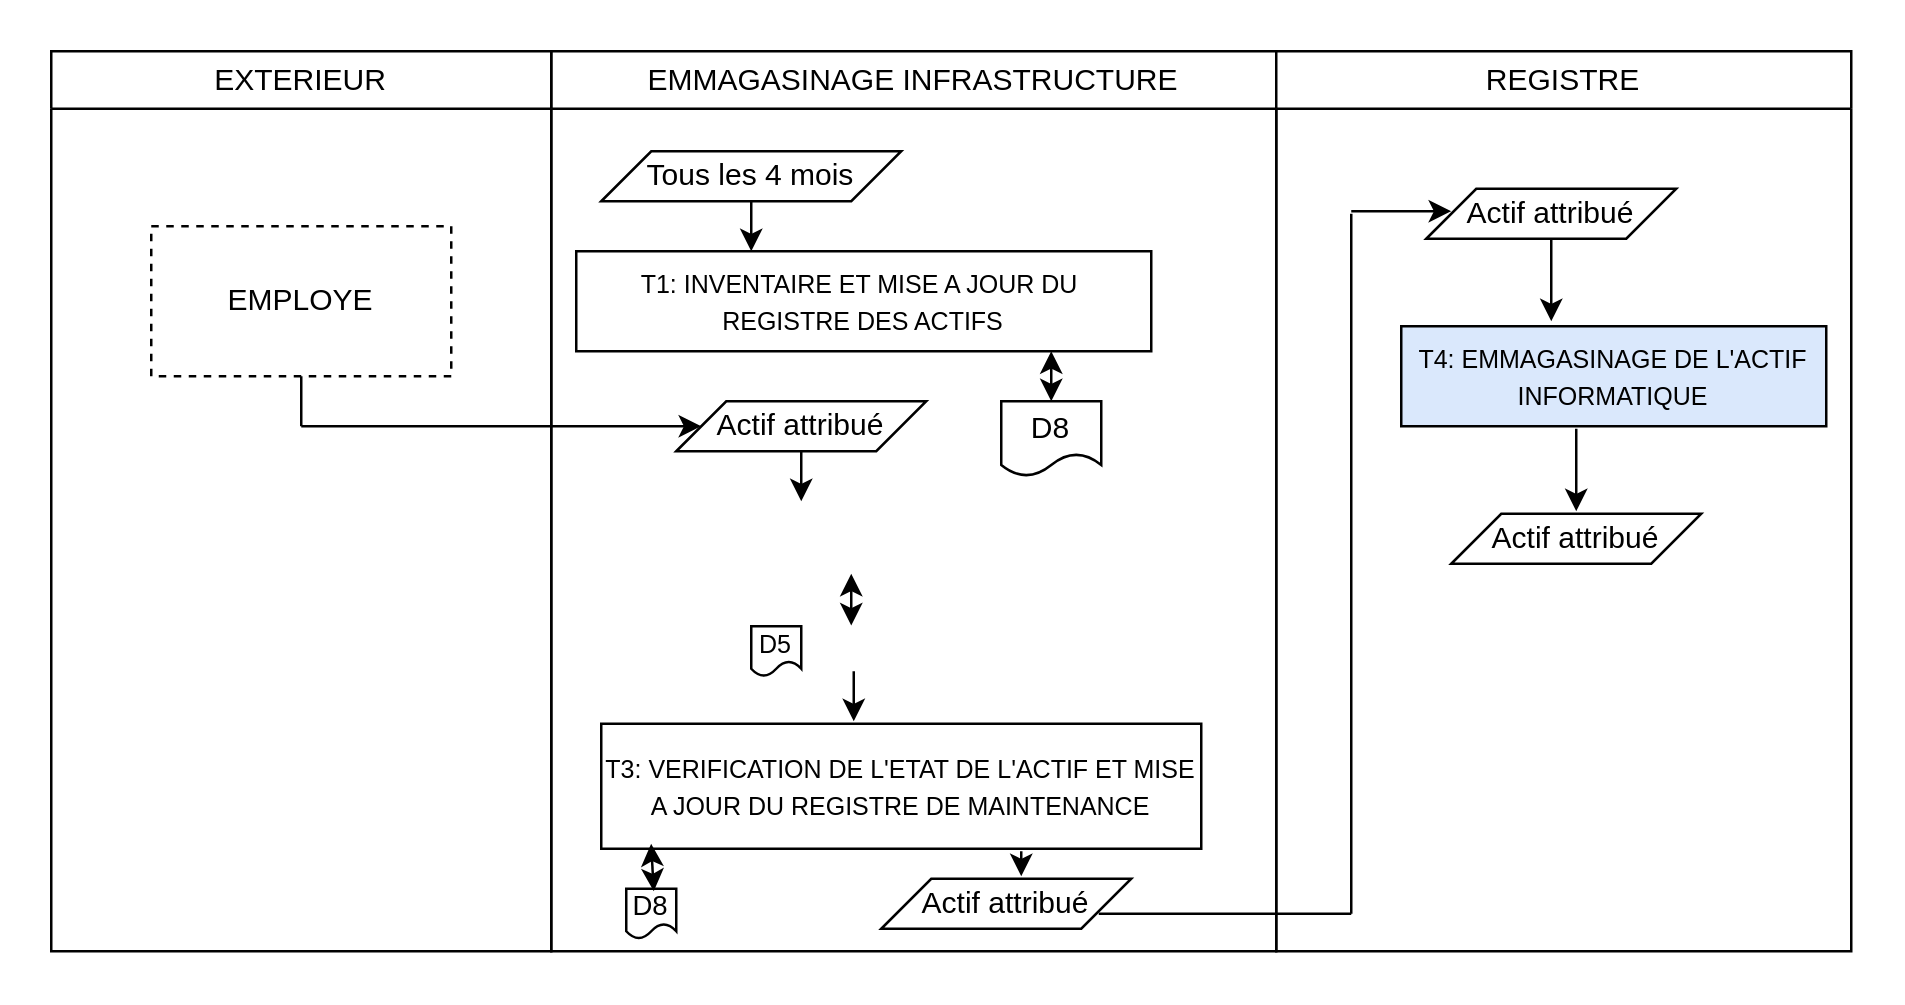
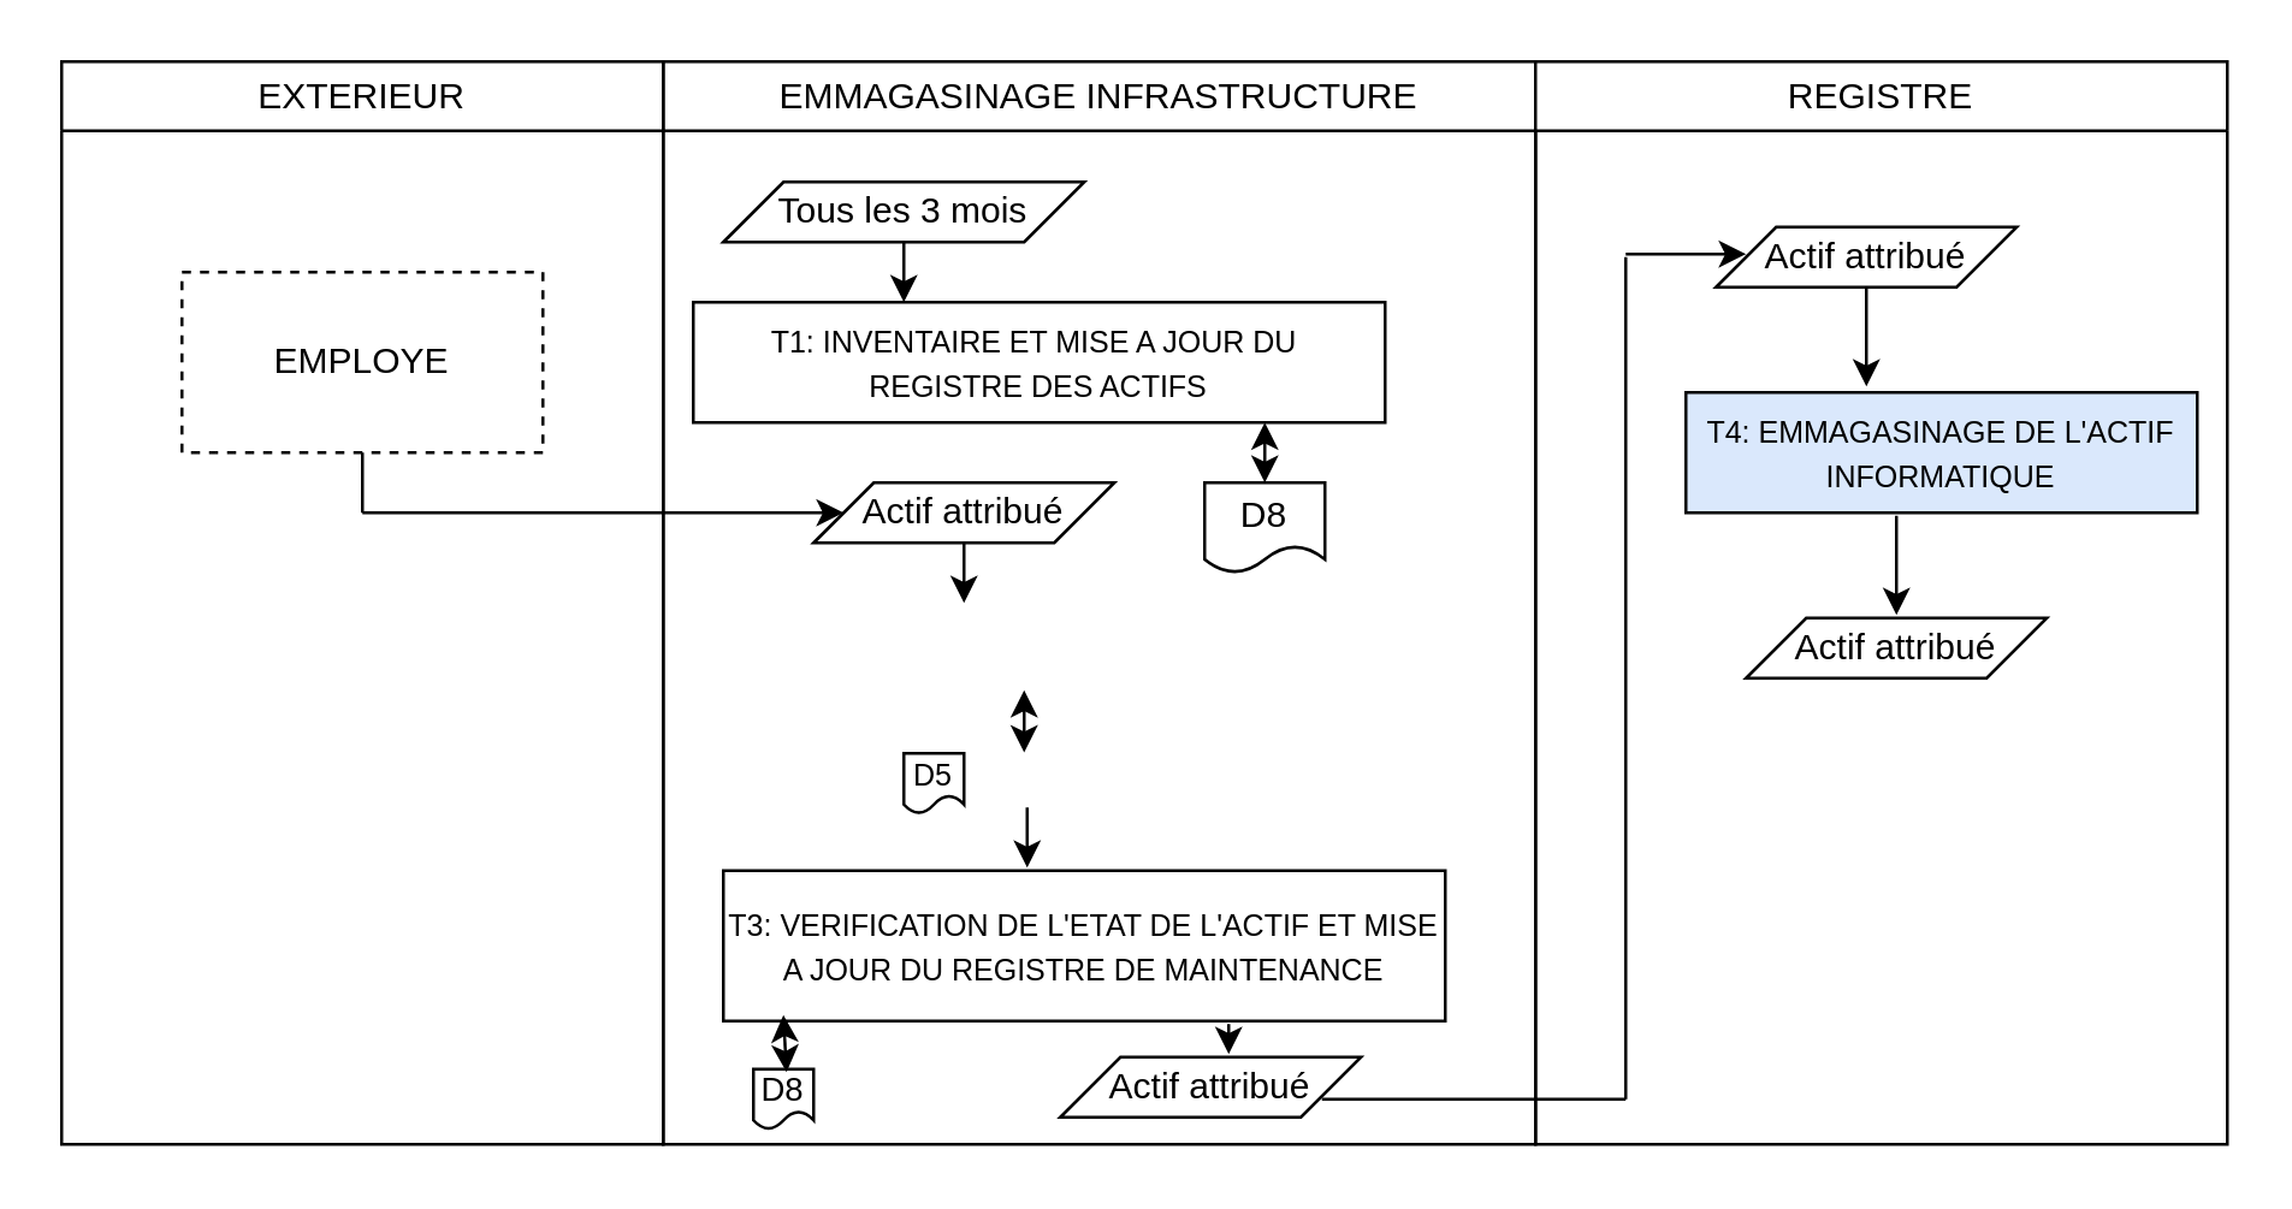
- <mxCell id="3" value="Tous les 4 mois" style="shape=parallelogram;perimeter=parallelogramPerimeter;whiteSpace=wrap;html=1;fixedSize=1;" parent="2" vertex="1"><mxGeometry x="20" y="40" width="120" height="20" as="geometry" /></mxCell>
+ <mxCell id="3" value="Tous les 3 mois" style="shape=parallelogram;perimeter=parallelogramPerimeter;whiteSpace=wrap;html=1;fixedSize=1;" parent="2" vertex="1"><mxGeometry x="20" y="40" width="120" height="20" as="geometry" /></mxCell>
